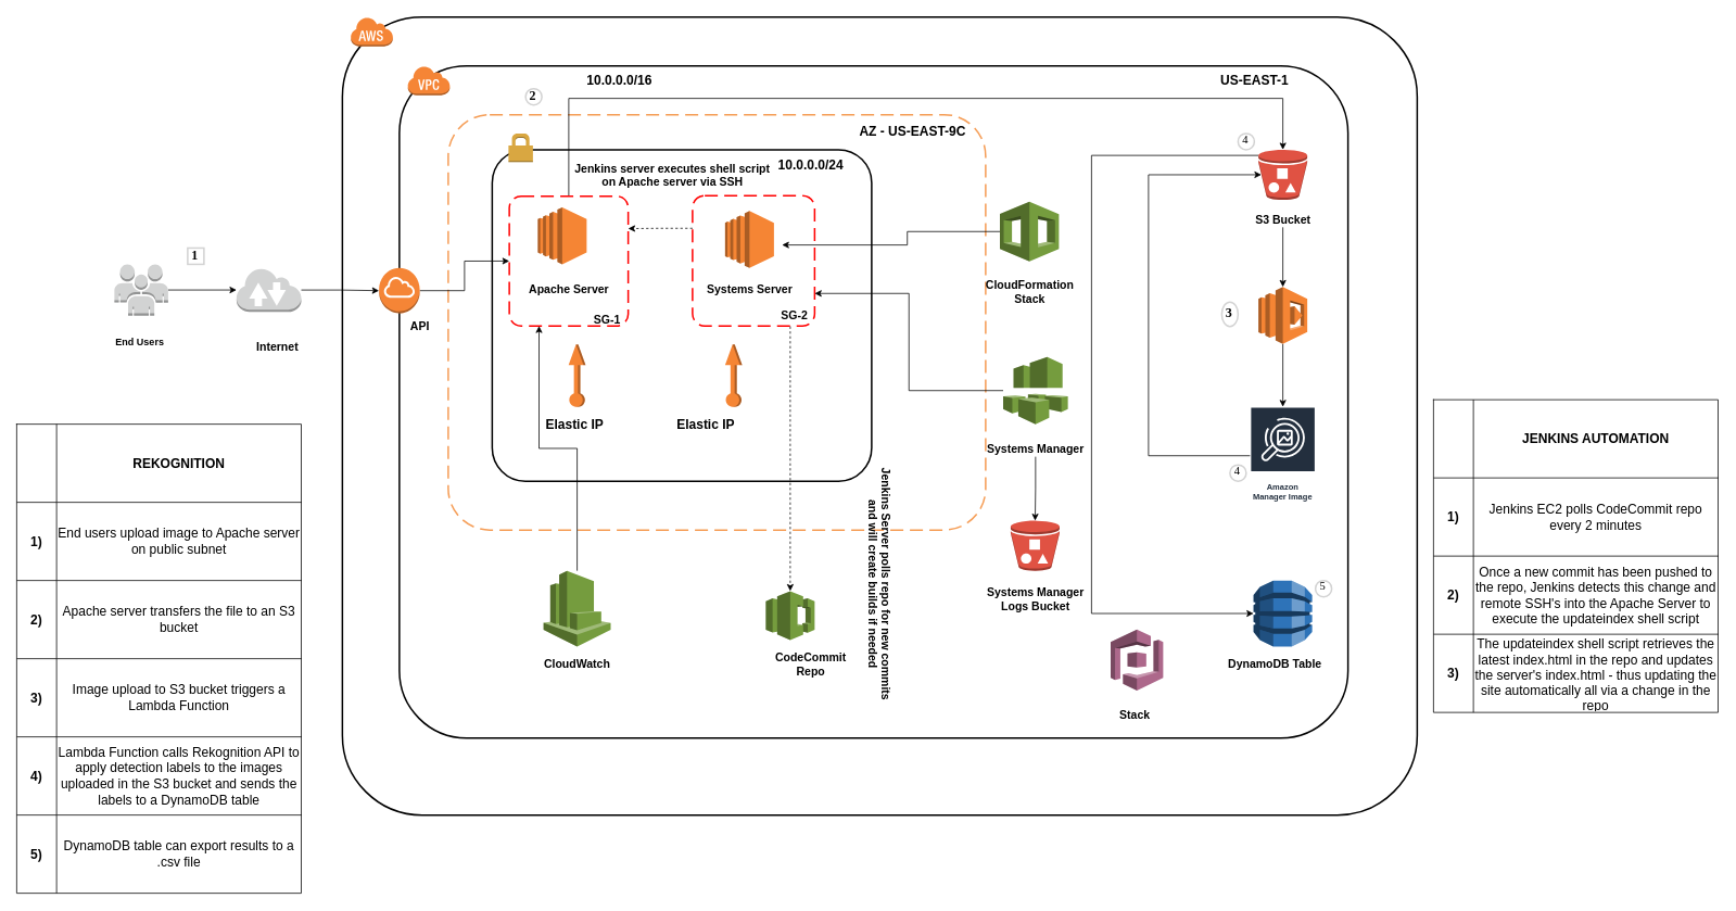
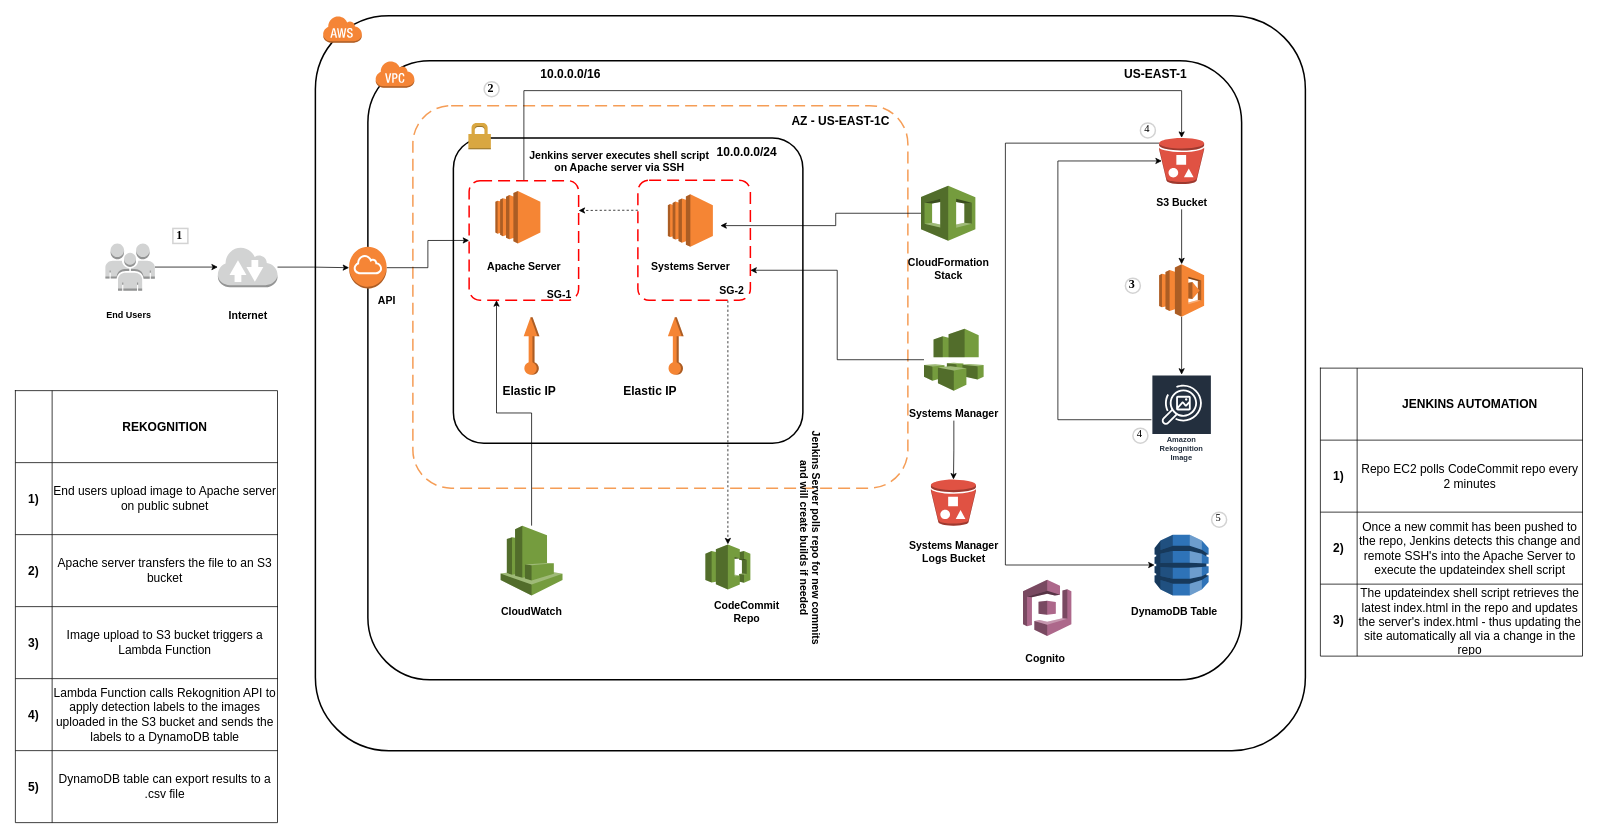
- <mxCell id="27" value="&lt;font style=&quot;font-size: 16px&quot;&gt;&lt;b&gt;AZ - US-EAST-9C&lt;/b&gt;&lt;/font&gt;" style="text;html=1;align=center;verticalAlign=middle;resizable=0;points=[];autosize=1;strokeColor=none;fillColor=none;" parent="1" vertex="1"><mxGeometry x="1045" y="150" width="150" height="20" as="geometry" /></mxCell>
+ <mxCell id="27" value="&lt;font style=&quot;font-size: 16px&quot;&gt;&lt;b&gt;AZ - US-EAST-1C&lt;/b&gt;&lt;/font&gt;" style="text;html=1;align=center;verticalAlign=middle;resizable=0;points=[];autosize=1;strokeColor=none;fillColor=none;" parent="1" vertex="1"><mxGeometry x="1045" y="150" width="150" height="20" as="geometry" /></mxCell>
- <mxCell id="62" value="&lt;b&gt;3&lt;/b&gt;" style="ellipse;whiteSpace=wrap;html=1;aspect=fixed;strokeWidth=2;fontFamily=Tahoma;spacingBottom=4;spacingRight=2;strokeColor=#d3d3d3;fontSize=16;" vertex="1" parent="1"><mxGeometry x="1500" y="370" width="20" height="30" as="geometry" /></mxCell>
+ <mxCell id="62" value="&lt;b&gt;3&lt;/b&gt;" style="ellipse;whiteSpace=wrap;html=1;aspect=fixed;strokeWidth=2;fontFamily=Tahoma;spacingBottom=4;spacingRight=2;strokeColor=#d3d3d3;fontSize=16;" vertex="1" parent="1"><mxGeometry x="1500" y="370" width="20" height="20" as="geometry" /></mxCell>
- <mxCell id="13" value="&lt;div style=&quot;font-size: 14px&quot;&gt;&lt;font style=&quot;font-size: 14px&quot;&gt;&lt;b&gt;Internet&lt;/b&gt;&lt;/font&gt;&lt;/div&gt;" style="text;html=1;align=center;verticalAlign=middle;resizable=0;points=[];autosize=1;strokeColor=none;fillColor=none;" parent="1" vertex="1"><mxGeometry x="304.75" y="415" width="70" height="20" as="geometry" /></mxCell>
+ <mxCell id="13" value="&lt;div style=&quot;font-size: 14px&quot;&gt;&lt;font style=&quot;font-size: 14px&quot;&gt;&lt;b&gt;Internet&lt;/b&gt;&lt;/font&gt;&lt;/div&gt;" style="text;html=1;align=center;verticalAlign=middle;resizable=0;points=[];autosize=1;strokeColor=none;fillColor=none;" parent="1" vertex="1"><mxGeometry x="294.75" y="410" width="70" height="20" as="geometry" /></mxCell>
- <mxCell id="31" value="Amazon Manager Image" style="sketch=0;outlineConnect=0;fontColor=#232F3E;gradientColor=none;strokeColor=#ffffff;fillColor=#232F3E;dashed=0;verticalLabelPosition=middle;verticalAlign=bottom;align=center;html=1;whiteSpace=wrap;fontSize=10;fontStyle=1;spacing=3;shape=mxgraph.aws4.productIcon;prIcon=mxgraph.aws4.rekognition_image;" parent="1" vertex="1"><mxGeometry x="1535" y="498.75" width="80" height="120" as="geometry" /></mxCell>
+ <mxCell id="31" value="Amazon Rekognition Image" style="sketch=0;outlineConnect=0;fontColor=#232F3E;gradientColor=none;strokeColor=#ffffff;fillColor=#232F3E;dashed=0;verticalLabelPosition=middle;verticalAlign=bottom;align=center;html=1;whiteSpace=wrap;fontSize=10;fontStyle=1;spacing=3;shape=mxgraph.aws4.productIcon;prIcon=mxgraph.aws4.rekognition_image;" parent="1" vertex="1"><mxGeometry x="1535" y="498.75" width="80" height="120" as="geometry" /></mxCell>
- <mxCell id="85" value="Jenkins EC2 polls CodeCommit repo every 2 minutes" style="shape=partialRectangle;html=1;whiteSpace=wrap;connectable=0;overflow=hidden;fillColor=none;top=0;left=0;bottom=0;right=0;pointerEvents=1;fontSize=16;" vertex="1" parent="83"><mxGeometry x="49" width="301" height="96" as="geometry"><mxRectangle width="301" height="96" as="alternateBounds" /></mxGeometry></mxCell>
+ <mxCell id="85" value="Repo EC2 polls CodeCommit repo every 2 minutes" style="shape=partialRectangle;html=1;whiteSpace=wrap;connectable=0;overflow=hidden;fillColor=none;top=0;left=0;bottom=0;right=0;pointerEvents=1;fontSize=16;" vertex="1" parent="83"><mxGeometry x="49" width="301" height="96" as="geometry"><mxRectangle width="301" height="96" as="alternateBounds" /></mxGeometry></mxCell>
- <mxCell id="74" value="5" style="ellipse;whiteSpace=wrap;html=1;aspect=fixed;strokeWidth=2;fontFamily=Tahoma;spacingBottom=4;spacingRight=2;strokeColor=#d3d3d3;fontSize=14;" vertex="1" parent="1"><mxGeometry x="1615" y="712" width="20" height="20" as="geometry" /></mxCell>
+ <mxCell id="74" value="5" style="ellipse;whiteSpace=wrap;html=1;aspect=fixed;strokeWidth=2;fontFamily=Tahoma;spacingBottom=4;spacingRight=2;strokeColor=#d3d3d3;fontSize=14;" vertex="1" parent="1"><mxGeometry x="1615" y="682" width="20" height="20" as="geometry" /></mxCell>
- <mxCell id="93" value="&lt;b&gt;Stack&lt;/b&gt;" style="text;html=1;align=center;verticalAlign=middle;resizable=0;points=[];autosize=1;strokeColor=none;fillColor=none;fontSize=14;" vertex="1" parent="1"><mxGeometry x="1358" y="867" width="70" height="20" as="geometry" /></mxCell>
+ <mxCell id="93" value="&lt;b&gt;Cognito&lt;/b&gt;" style="text;html=1;align=center;verticalAlign=middle;resizable=0;points=[];autosize=1;strokeColor=none;fillColor=none;fontSize=14;" vertex="1" parent="1"><mxGeometry x="1358" y="867" width="70" height="20" as="geometry" /></mxCell>
